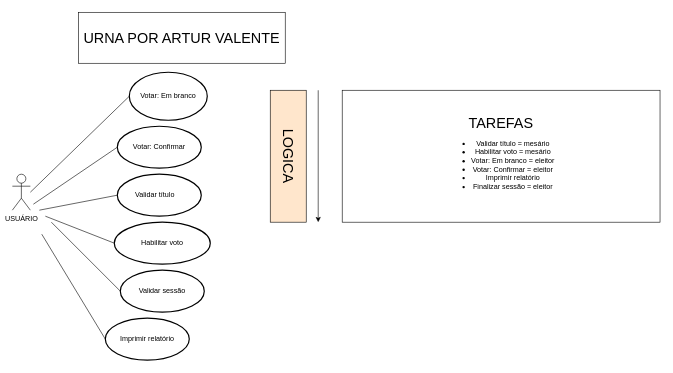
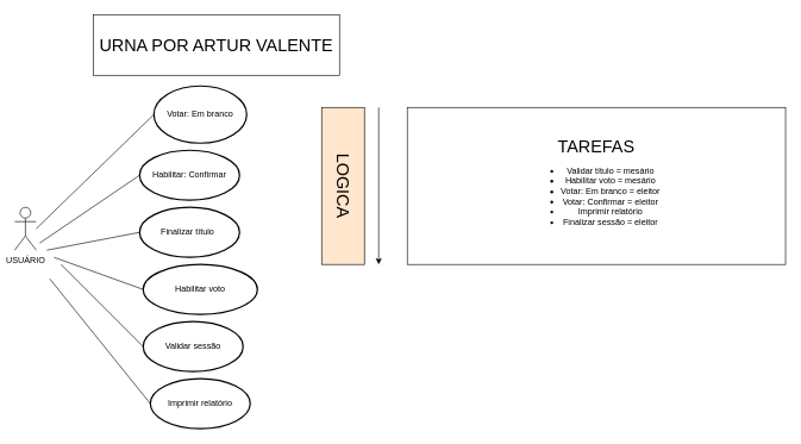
- <mxCell id="7" value="Votar: Confirmar" style="strokeWidth=2;html=1;shape=mxgraph.flowchart.start_1;whiteSpace=wrap;" vertex="1" parent="1"><mxGeometry x="195" y="210" width="140" height="70" as="geometry" /></mxCell>
+ <mxCell id="7" value="Habilitar: Confirmar" style="strokeWidth=2;html=1;shape=mxgraph.flowchart.start_1;whiteSpace=wrap;" vertex="1" parent="1"><mxGeometry x="195" y="210" width="140" height="70" as="geometry" /></mxCell>
- <mxCell id="8" value="Validar título&lt;span style=&quot;white-space: pre;&quot;&gt;&#09;&lt;/span&gt;" style="strokeWidth=2;html=1;shape=mxgraph.flowchart.start_1;whiteSpace=wrap;" vertex="1" parent="1"><mxGeometry x="195" y="290" width="140" height="70" as="geometry" /></mxCell>
+ <mxCell id="8" value="Finalizar título&lt;span style=&quot;white-space: pre;&quot;&gt;&#09;&lt;/span&gt;" style="strokeWidth=2;html=1;shape=mxgraph.flowchart.start_1;whiteSpace=wrap;" vertex="1" parent="1"><mxGeometry x="195" y="290" width="140" height="70" as="geometry" /></mxCell>
- <mxCell id="9" value="Habilitar voto" style="strokeWidth=2;html=1;shape=mxgraph.flowchart.start_1;whiteSpace=wrap;" vertex="1" parent="1"><mxGeometry x="190" y="370" width="160" height="70" as="geometry" /></mxCell>
+ <mxCell id="9" value="Habilitar voto" style="strokeWidth=2;html=1;shape=mxgraph.flowchart.start_1;whiteSpace=wrap;" vertex="1" parent="1"><mxGeometry x="200" y="370" width="160" height="70" as="geometry" /></mxCell>
- <mxCell id="12" value="Imprimir relatório" style="strokeWidth=2;html=1;shape=mxgraph.flowchart.start_1;whiteSpace=wrap;" vertex="1" parent="1"><mxGeometry x="175" y="530" width="140" height="70" as="geometry" /></mxCell>
+ <mxCell id="12" value="Imprimir relatório" style="strokeWidth=2;html=1;shape=mxgraph.flowchart.start_1;whiteSpace=wrap;" vertex="1" parent="1"><mxGeometry x="210" y="530" width="140" height="70" as="geometry" /></mxCell>
